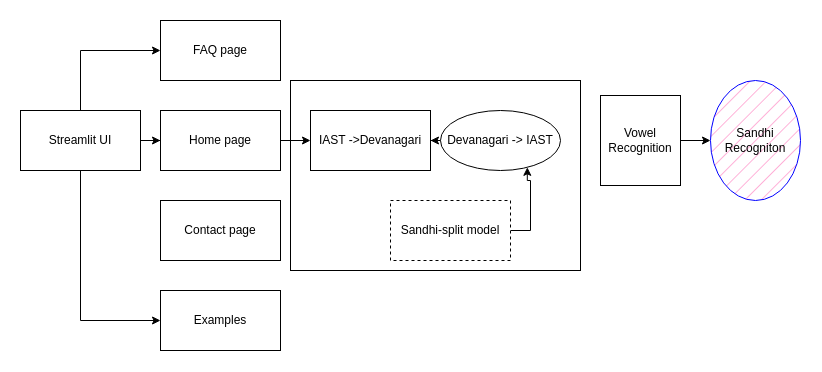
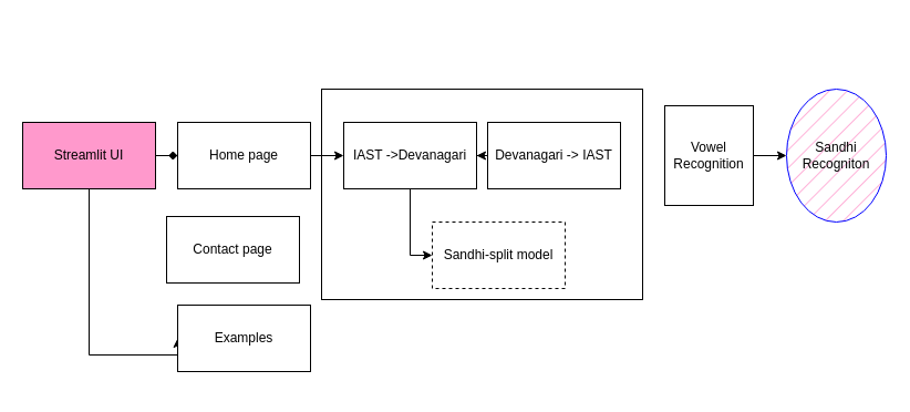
- <mxCell id="3" style="edgeStyle=orthogonalEdgeStyle;rounded=0;orthogonalLoop=1;jettySize=auto;html=1;entryX=0;entryY=0.5;entryDx=0;entryDy=0;" edge="1" parent="1" source="5" target="6"><mxGeometry relative="1" as="geometry"><Array as="points"><mxPoint x="80" y="50" /></Array></mxGeometry></mxCell>
- <mxCell id="6" value="FAQ page" style="rounded=0;whiteSpace=wrap;html=1;" vertex="1" parent="1"><mxGeometry x="160" y="20" width="120" height="60" as="geometry" /></mxCell>
- <mxCell id="5" value="Streamlit UI" style="rounded=0;whiteSpace=wrap;html=1;" vertex="1" parent="1"><mxGeometry x="20" y="110" width="120" height="60" as="geometry" /></mxCell>
+ <mxCell id="5" value="Streamlit UI" style="rounded=0;whiteSpace=wrap;html=1;fillColor=#ff99cc;" vertex="1" parent="1"><mxGeometry x="20" y="110" width="120" height="60" as="geometry" /></mxCell>
- <mxCell id="4" value="" style="edgeStyle=orthogonalEdgeStyle;rounded=0;orthogonalLoop=1;jettySize=auto;html=1;" edge="1" parent="1" source="5" target="9"><mxGeometry relative="1" as="geometry" /></mxCell>
+ <mxCell id="4" value="" style="edgeStyle=orthogonalEdgeStyle;rounded=0;orthogonalLoop=1;jettySize=auto;html=1;endArrow=diamond;" edge="1" parent="1" source="5" target="9"><mxGeometry relative="1" as="geometry" /></mxCell>
- <mxCell id="17" value="Devanagari -&amp;gt; IAST" style="ellipse;whiteSpace=wrap;html=1;" vertex="1" parent="1"><mxGeometry x="440" y="110" width="120" height="60" as="geometry" /></mxCell>
+ <mxCell id="17" value="Devanagari -&amp;gt; IAST" style="rounded=0;whiteSpace=wrap;html=1;" vertex="1" parent="1"><mxGeometry x="440" y="110" width="120" height="60" as="geometry" /></mxCell>
+ <mxCell id="18" style="edgeStyle=orthogonalEdgeStyle;rounded=0;orthogonalLoop=1;jettySize=auto;html=1;entryX=0;entryY=0.5;entryDx=0;entryDy=0;" edge="1" parent="1" source="19" target="15"><mxGeometry relative="1" as="geometry" /></mxCell>
- <mxCell id="14" style="edgeStyle=orthogonalEdgeStyle;rounded=0;orthogonalLoop=1;jettySize=auto;html=1;exitX=1;exitY=0.5;exitDx=0;exitDy=0;entryX=0.75;entryY=1;entryDx=0;entryDy=0;" edge="1" parent="1" source="15" target="17"><mxGeometry relative="1" as="geometry" /></mxCell>
- <mxCell id="7" value="Contact page" style="rounded=0;whiteSpace=wrap;html=1;" vertex="1" parent="1"><mxGeometry x="160" y="200" width="120" height="60" as="geometry" /></mxCell>
+ <mxCell id="7" value="Contact page" style="rounded=0;whiteSpace=wrap;html=1;" vertex="1" parent="1"><mxGeometry x="150" y="195" width="120" height="60" as="geometry" /></mxCell>
- <mxCell id="10" value="Examples" style="rounded=0;whiteSpace=wrap;html=1;" vertex="1" parent="1"><mxGeometry x="160" y="290" width="120" height="60" as="geometry" /></mxCell>
+ <mxCell id="10" value="Examples" style="rounded=0;whiteSpace=wrap;html=1;" vertex="1" parent="1"><mxGeometry x="160" y="275" width="120" height="60" as="geometry" /></mxCell>
